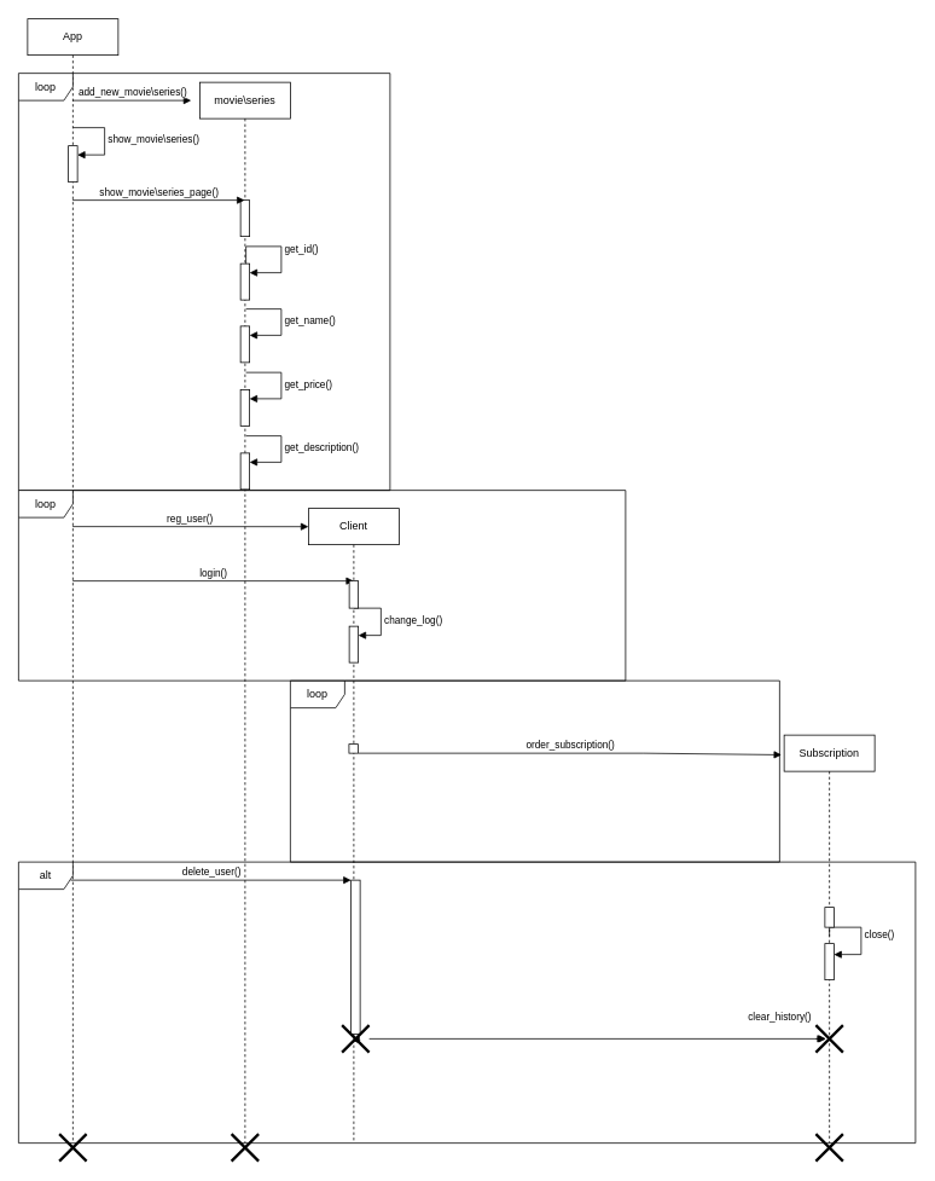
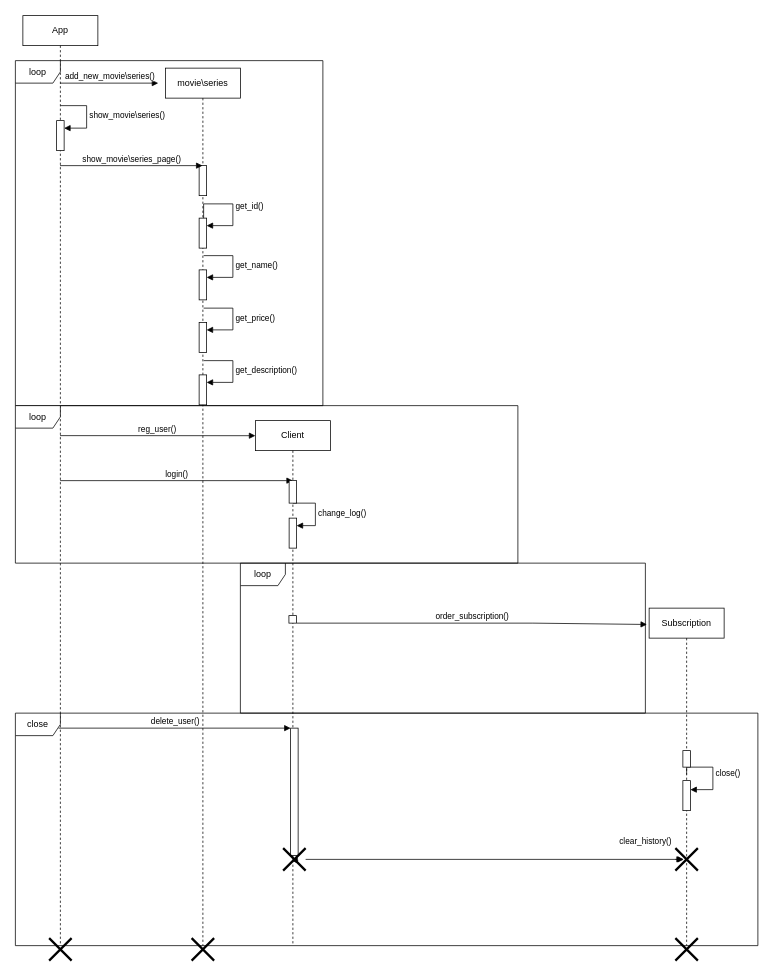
- <mxCell id="37" value="alt" style="shape=umlFrame;whiteSpace=wrap;html=1;pointerEvents=0;" parent="1" vertex="1"><mxGeometry x="20" y="950" width="990" height="310" as="geometry" /></mxCell>
+ <mxCell id="37" value="close" style="shape=umlFrame;whiteSpace=wrap;html=1;pointerEvents=0;" parent="1" vertex="1"><mxGeometry x="20" y="950" width="990" height="310" as="geometry" /></mxCell>
